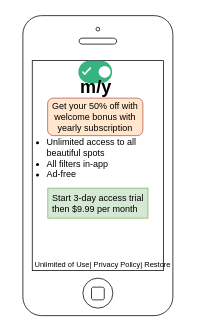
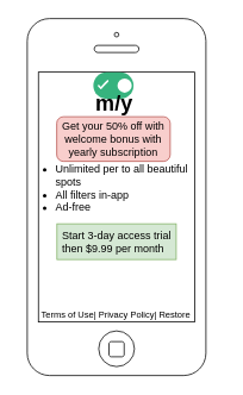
- <mxCell id="7" value="Get your 50% off with welcome bonus with yearly subscription" style="rounded=1;whiteSpace=wrap;html=1;fillColor=#ffe6cc;strokeColor=#b85450;" parent="1" vertex="1"><mxGeometry x="63" y="130" width="127" height="50" as="geometry" /></mxCell>
+ <mxCell id="7" value="Get your 50% off with welcome bonus with yearly subscription" style="rounded=1;whiteSpace=wrap;html=1;fillColor=#f8cecc;strokeColor=#b85450;" parent="1" vertex="1"><mxGeometry x="63" y="130" width="127" height="50" as="geometry" /></mxCell>
- <mxCell id="6" value="&lt;ul&gt;&lt;li&gt;&lt;span&gt;Unlimited access to all beautiful spots&lt;/span&gt;&lt;/li&gt;&lt;li&gt;All filters in-app&lt;/li&gt;&lt;li&gt;Ad-free&amp;nbsp;&lt;/li&gt;&lt;/ul&gt;" style="text;strokeColor=none;fillColor=none;html=1;whiteSpace=wrap;verticalAlign=middle;overflow=hidden;" parent="1" vertex="1"><mxGeometry x="20" y="160" width="200" height="100" as="geometry" /></mxCell>
+ <mxCell id="6" value="&lt;ul&gt;&lt;li&gt;&lt;span&gt;Unlimited per to all beautiful spots&lt;/span&gt;&lt;/li&gt;&lt;li&gt;All filters in-app&lt;/li&gt;&lt;li&gt;Ad-free&amp;nbsp;&lt;/li&gt;&lt;/ul&gt;" style="text;strokeColor=none;fillColor=none;html=1;whiteSpace=wrap;verticalAlign=middle;overflow=hidden;" parent="1" vertex="1"><mxGeometry x="20" y="160" width="200" height="100" as="geometry" /></mxCell>
- <mxCell id="8" value="Unlimited of Use| Privacy Policy| Restore" style="text;strokeColor=none;fillColor=none;spacingLeft=4;spacingRight=4;overflow=hidden;rotatable=0;points=[[0,0.5],[1,0.5]];portConstraint=eastwest;fontSize=10;" vertex="1" parent="1"><mxGeometry x="40" y="340" width="210" height="30" as="geometry" /></mxCell>
+ <mxCell id="8" value="Terms of Use| Privacy Policy| Restore" style="text;strokeColor=none;fillColor=none;spacingLeft=4;spacingRight=4;overflow=hidden;rotatable=0;points=[[0,0.5],[1,0.5]];portConstraint=eastwest;fontSize=10;" vertex="1" parent="1"><mxGeometry x="40" y="340" width="210" height="30" as="geometry" /></mxCell>
